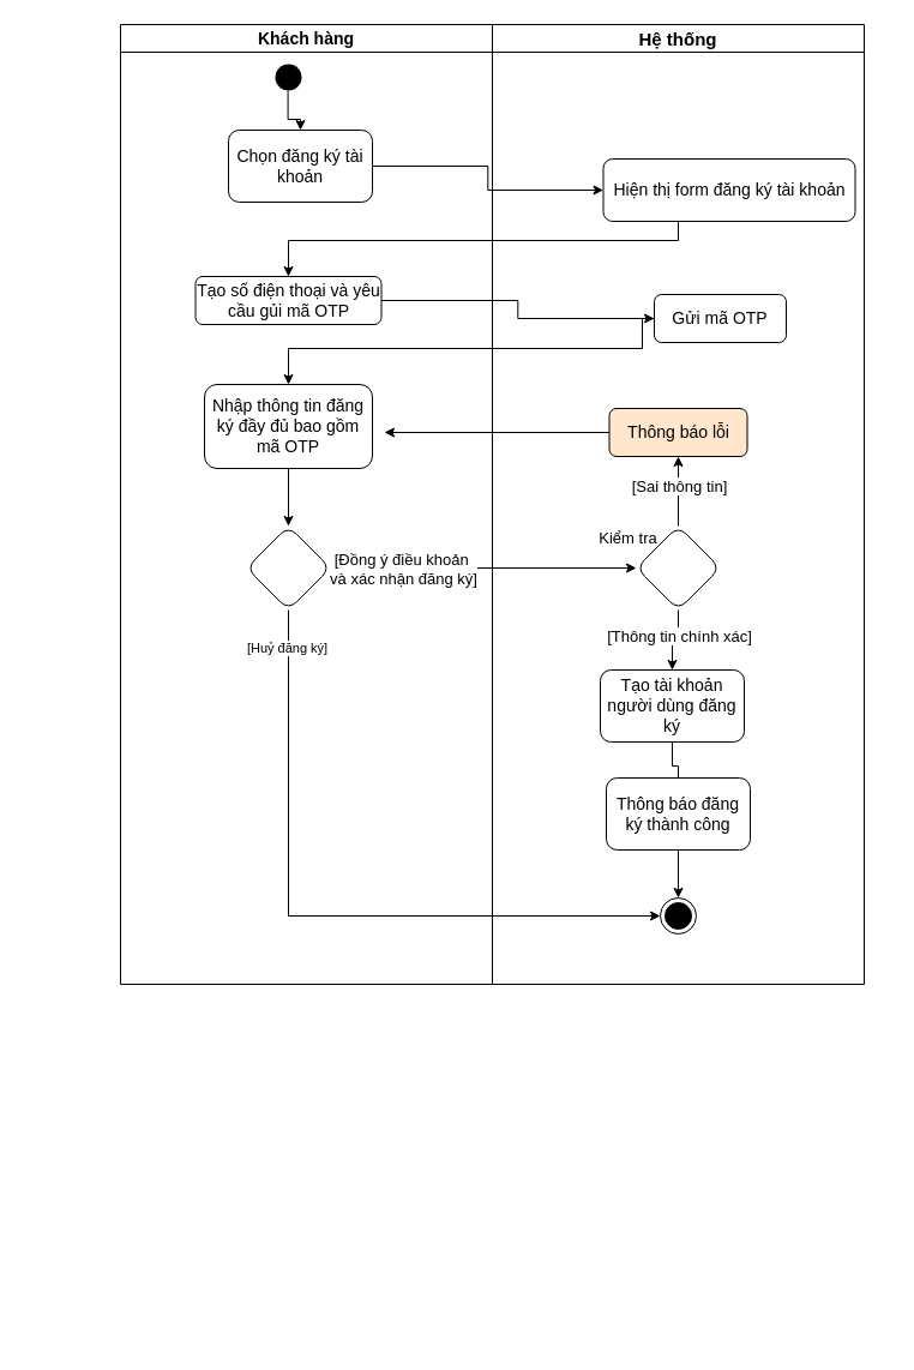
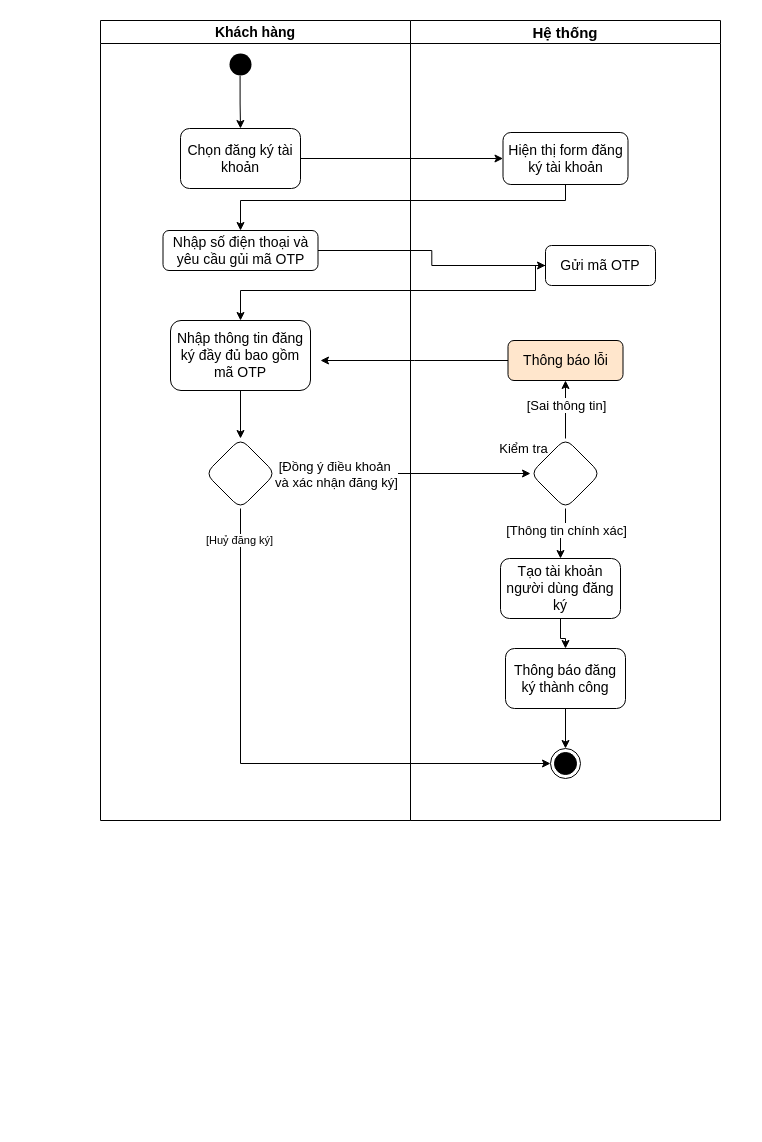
- <mxCell id="8" value="Chọn đăng ký tài khoản" style="rounded=1;whiteSpace=wrap;html=1;fontSize=14;" vertex="1" parent="5"><mxGeometry x="90" y="88" width="120" height="60" as="geometry" /></mxCell>
+ <mxCell id="8" value="Chọn đăng ký tài khoản" style="rounded=1;whiteSpace=wrap;html=1;fontSize=14;" vertex="1" parent="5"><mxGeometry x="80" y="108" width="120" height="60" as="geometry" /></mxCell>
- <mxCell id="24" value="Hiện thị form đăng ký tài khoản" style="whiteSpace=wrap;html=1;rounded=1;fontSize=14;" vertex="1" parent="21"><mxGeometry x="92.5" y="112" width="210" height="52" as="geometry" /></mxCell>
+ <mxCell id="24" value="Hiện thị form đăng ký tài khoản" style="whiteSpace=wrap;html=1;rounded=1;fontSize=14;" vertex="1" parent="21"><mxGeometry x="92.5" y="112" width="125" height="52" as="geometry" /></mxCell>
- <mxCell id="9" value="Tạo số điện thoại và yêu cầu gủi mã OTP" style="rounded=1;whiteSpace=wrap;html=1;fontSize=14;" vertex="1" parent="5"><mxGeometry x="62.5" y="210" width="155" height="40" as="geometry" /></mxCell>
+ <mxCell id="9" value="Nhập số điện thoại và yêu cầu gủi mã OTP" style="rounded=1;whiteSpace=wrap;html=1;fontSize=14;" vertex="1" parent="5"><mxGeometry x="62.5" y="210" width="155" height="40" as="geometry" /></mxCell>
- <mxCell id="28" value="" style="edgeStyle=orthogonalEdgeStyle;rounded=0;orthogonalLoop=1;jettySize=auto;html=1;endArrow=none;" edge="1" parent="21" source="27" target="25"><mxGeometry relative="1" as="geometry" /></mxCell>
+ <mxCell id="28" value="" style="edgeStyle=orthogonalEdgeStyle;rounded=0;orthogonalLoop=1;jettySize=auto;html=1;" edge="1" parent="21" source="27" target="25"><mxGeometry relative="1" as="geometry" /></mxCell>
